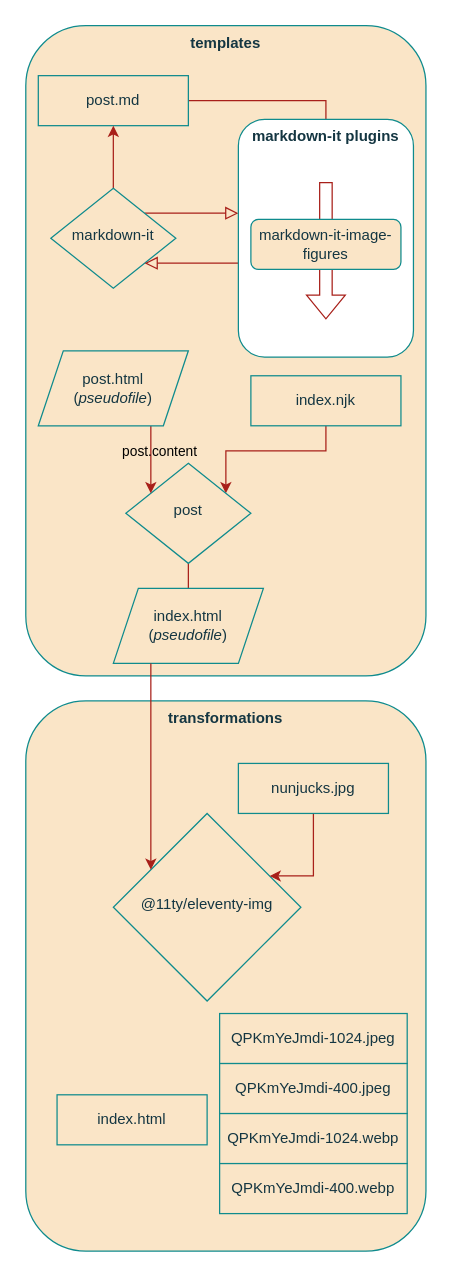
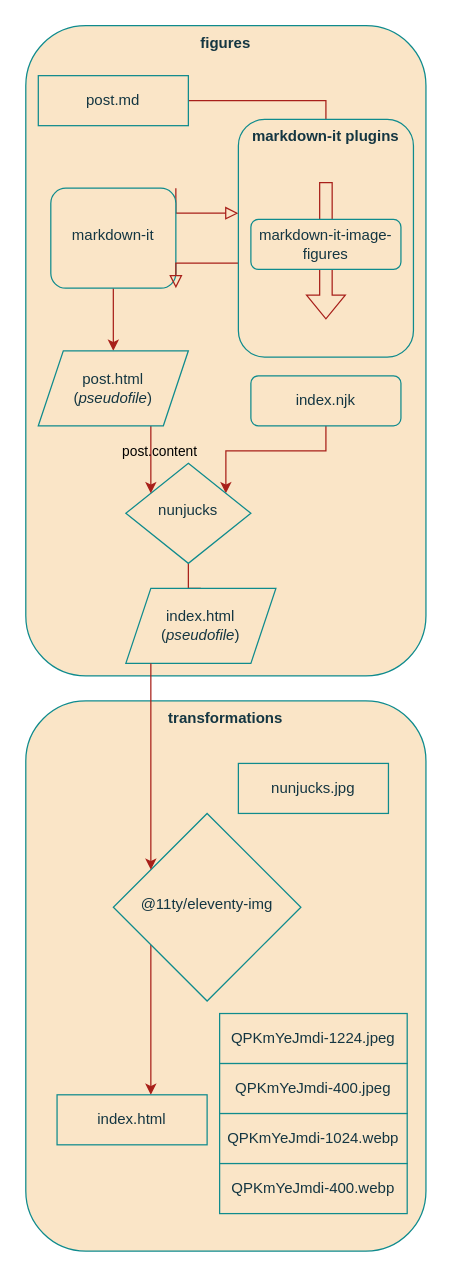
- <mxCell id="2" value="templates" style="rounded=1;whiteSpace=wrap;html=1;fontSize=12;glass=0;strokeWidth=1;shadow=0;verticalAlign=top;fontStyle=1;labelBackgroundColor=none;fillColor=#FAE5C7;strokeColor=#0F8B8D;fontColor=#143642;" parent="1" vertex="1"><mxGeometry x="20" y="20" width="320" height="520" as="geometry" /></mxCell>
+ <mxCell id="2" value="figures" style="rounded=1;whiteSpace=wrap;html=1;fontSize=12;glass=0;strokeWidth=1;shadow=0;verticalAlign=top;fontStyle=1;labelBackgroundColor=none;fillColor=#FAE5C7;strokeColor=#0F8B8D;fontColor=#143642;" parent="1" vertex="1"><mxGeometry x="20" y="20" width="320" height="520" as="geometry" /></mxCell>
- <mxCell id="10" value="markdown-it plugins" style="rounded=1;whiteSpace=wrap;html=1;fontSize=12;glass=0;strokeWidth=1;shadow=0;verticalAlign=top;fontStyle=1;labelBackgroundColor=none;fillColor=#ffffff;strokeColor=#0F8B8D;fontColor=#143642;" parent="9" vertex="1"><mxGeometry width="140" height="190" as="geometry" /></mxCell>
+ <mxCell id="10" value="markdown-it plugins" style="rounded=1;whiteSpace=wrap;html=1;fontSize=12;glass=0;strokeWidth=1;shadow=0;verticalAlign=top;fontStyle=1;labelBackgroundColor=none;fillColor=#FAE5C7;strokeColor=#0F8B8D;fontColor=#143642;" parent="9" vertex="1"><mxGeometry width="140" height="190" as="geometry" /></mxCell>
- <mxCell id="6" style="edgeStyle=orthogonalEdgeStyle;rounded=0;orthogonalLoop=1;jettySize=auto;html=1;labelBackgroundColor=none;strokeColor=#A8201A;fontColor=default;" parent="1" source="7" target="4" edge="1"><mxGeometry relative="1" as="geometry"><mxPoint x="90" y="280" as="targetPoint" /></mxGeometry></mxCell>
+ <mxCell id="6" style="edgeStyle=orthogonalEdgeStyle;rounded=0;orthogonalLoop=1;jettySize=auto;html=1;labelBackgroundColor=none;strokeColor=#A8201A;fontColor=default;" parent="1" source="7" target="19" edge="1"><mxGeometry relative="1" as="geometry"><mxPoint x="90" y="280" as="targetPoint" /></mxGeometry></mxCell>
- <mxCell id="7" value="markdown-it" style="rhombus;whiteSpace=wrap;html=1;shadow=0;fontFamily=Helvetica;fontSize=12;align=center;strokeWidth=1;spacing=6;spacingTop=-4;labelBackgroundColor=none;fillColor=#FAE5C7;strokeColor=#0F8B8D;fontColor=#143642;" parent="1" vertex="1"><mxGeometry x="40" y="150" width="100" height="80" as="geometry" /></mxCell>
+ <mxCell id="7" value="markdown-it" style="whiteSpace=wrap;html=1;shadow=0;fontFamily=Helvetica;fontSize=12;align=center;strokeWidth=1;spacing=6;spacingTop=-4;labelBackgroundColor=none;fillColor=#FAE5C7;strokeColor=#0F8B8D;fontColor=#143642;rounded=1;" parent="1" vertex="1"><mxGeometry x="40" y="150" width="100" height="80" as="geometry" /></mxCell>
- <mxCell id="14" value="&lt;div&gt;index.njk&lt;/div&gt;" style="rounded=0;whiteSpace=wrap;html=1;fontSize=12;glass=0;strokeWidth=1;shadow=0;labelBackgroundColor=none;fillColor=#FAE5C7;strokeColor=#0F8B8D;fontColor=#143642;" parent="1" vertex="1"><mxGeometry x="200" y="300" width="120" height="40" as="geometry" /></mxCell>
+ <mxCell id="14" value="&lt;div&gt;index.njk&lt;/div&gt;" style="whiteSpace=wrap;html=1;fontSize=12;glass=0;strokeWidth=1;shadow=0;labelBackgroundColor=none;fillColor=#FAE5C7;strokeColor=#0F8B8D;fontColor=#143642;rounded=1;" parent="1" vertex="1"><mxGeometry x="200" y="300" width="120" height="40" as="geometry" /></mxCell>
- <mxCell id="16" value="post" style="rhombus;whiteSpace=wrap;html=1;shadow=0;fontFamily=Helvetica;fontSize=12;align=center;strokeWidth=1;spacing=6;spacingTop=-4;labelBackgroundColor=none;fillColor=#FAE5C7;strokeColor=#0F8B8D;fontColor=#143642;" parent="1" vertex="1"><mxGeometry x="100" y="370" width="100" height="80" as="geometry" /></mxCell>
+ <mxCell id="16" value="nunjucks" style="rhombus;whiteSpace=wrap;html=1;shadow=0;fontFamily=Helvetica;fontSize=12;align=center;strokeWidth=1;spacing=6;spacingTop=-4;labelBackgroundColor=none;fillColor=#FAE5C7;strokeColor=#0F8B8D;fontColor=#143642;" parent="1" vertex="1"><mxGeometry x="100" y="370" width="100" height="80" as="geometry" /></mxCell>
- <mxCell id="20" value="&lt;div&gt;index.html&lt;/div&gt;&lt;div&gt;(&lt;span&gt;&lt;em&gt;pseudofile&lt;/em&gt;&lt;/span&gt;)&lt;/div&gt;" style="shape=parallelogram;perimeter=parallelogramPerimeter;whiteSpace=wrap;html=1;fixedSize=1;labelBackgroundColor=none;fillColor=#FAE5C7;strokeColor=#0F8B8D;fontColor=#143642;" parent="1" vertex="1"><mxGeometry x="90" y="470" width="120" height="60" as="geometry" /></mxCell>
+ <mxCell id="20" value="&lt;div&gt;index.html&lt;/div&gt;&lt;div&gt;(&lt;span&gt;&lt;em&gt;pseudofile&lt;/em&gt;&lt;/span&gt;)&lt;/div&gt;" style="shape=parallelogram;perimeter=parallelogramPerimeter;whiteSpace=wrap;html=1;fixedSize=1;labelBackgroundColor=none;fillColor=#FAE5C7;strokeColor=#0F8B8D;fontColor=#143642;" parent="1" vertex="1"><mxGeometry x="100" y="470" width="120" height="60" as="geometry" /></mxCell>
- <mxCell id="24" style="edgeStyle=orthogonalEdgeStyle;rounded=0;orthogonalLoop=1;jettySize=auto;html=1;labelBackgroundColor=none;strokeColor=#A8201A;fontColor=default;" parent="1" source="25" target="23" edge="1"><mxGeometry relative="1" as="geometry"><Array as="points"><mxPoint x="250" y="700" /></Array></mxGeometry></mxCell>
+ <mxCell id="22" style="edgeStyle=orthogonalEdgeStyle;rounded=0;orthogonalLoop=1;jettySize=auto;html=1;labelBackgroundColor=none;strokeColor=#A8201A;fontColor=default;" parent="1" source="23" target="27" edge="1"><mxGeometry relative="1" as="geometry"><mxPoint x="120" y="765" as="sourcePoint" /><mxPoint x="120" y="870" as="targetPoint" /><Array as="points"><mxPoint x="120" y="850" /><mxPoint x="120" y="850" /></Array></mxGeometry></mxCell>
- <mxCell id="28" value="QPKmYeJmdi-1024.jpeg" style="rounded=0;whiteSpace=wrap;html=1;fontSize=12;glass=0;strokeWidth=1;shadow=0;labelBackgroundColor=none;fillColor=#FAE5C7;strokeColor=#0F8B8D;fontColor=#143642;" parent="1" vertex="1"><mxGeometry x="175" y="810" width="150" height="40" as="geometry" /></mxCell>
+ <mxCell id="28" value="QPKmYeJmdi-1224.jpeg" style="rounded=0;whiteSpace=wrap;html=1;fontSize=12;glass=0;strokeWidth=1;shadow=0;labelBackgroundColor=none;fillColor=#FAE5C7;strokeColor=#0F8B8D;fontColor=#143642;" parent="1" vertex="1"><mxGeometry x="175" y="810" width="150" height="40" as="geometry" /></mxCell>
